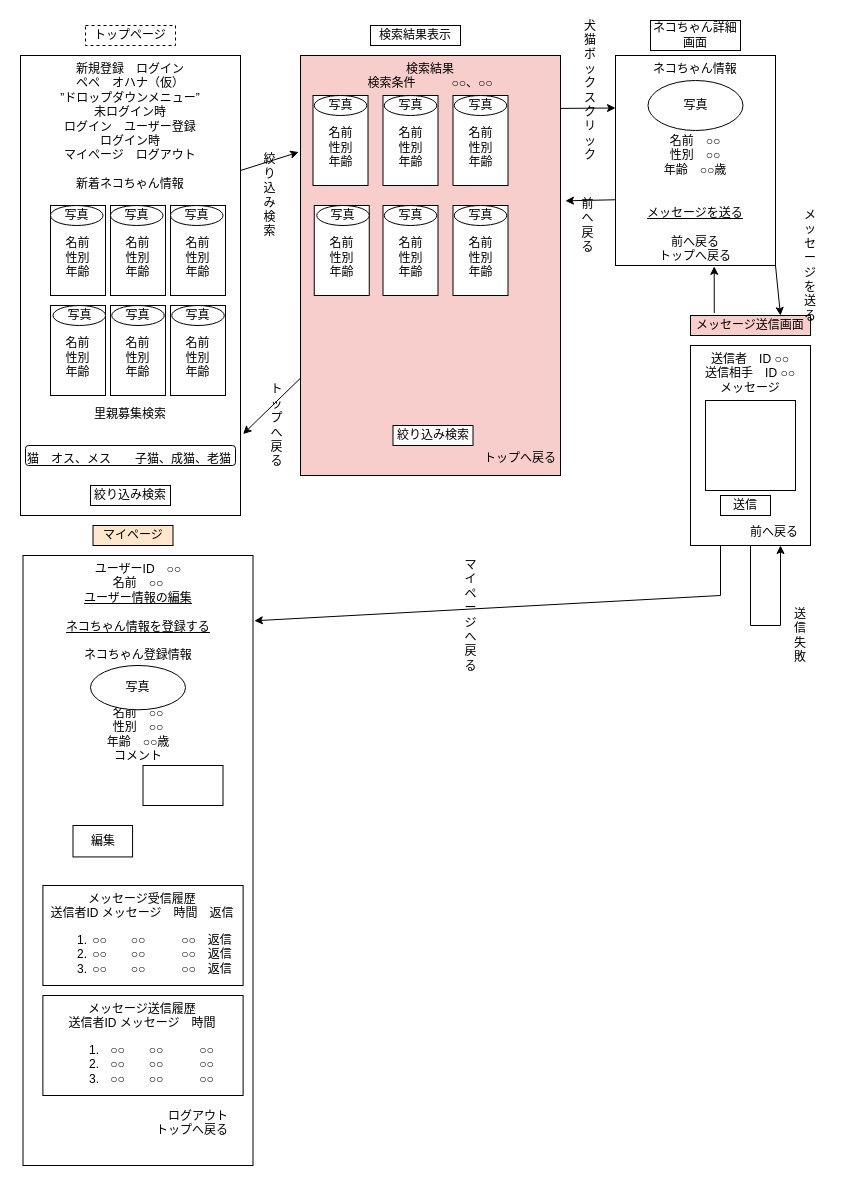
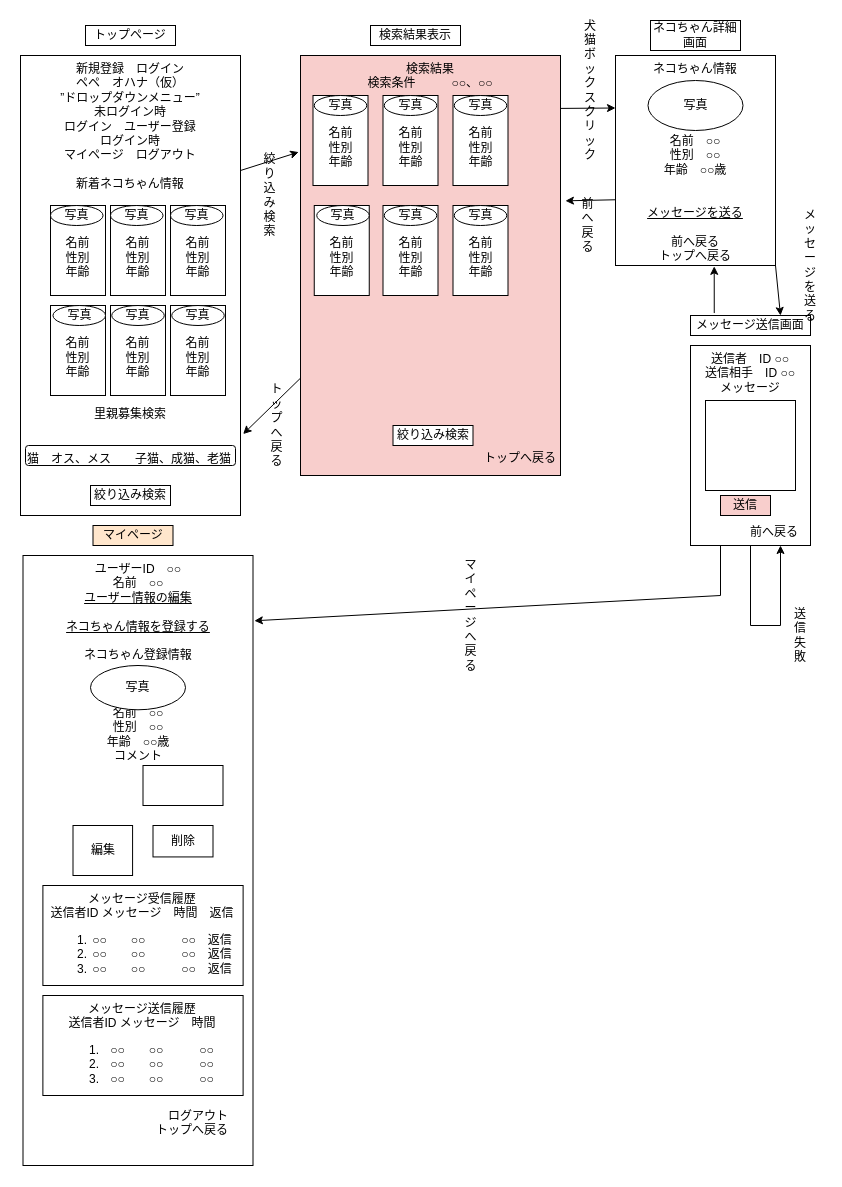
- <mxCell id="3" value="トップページ" style="rounded=0;whiteSpace=wrap;html=1;dashed=1;" parent="1" vertex="1"><mxGeometry x="85" y="25" width="90" height="20" as="geometry" /></mxCell>
+ <mxCell id="3" value="トップページ" style="rounded=0;whiteSpace=wrap;html=1;" parent="1" vertex="1"><mxGeometry x="85" y="25" width="90" height="20" as="geometry" /></mxCell>
- <mxCell id="55" value="メッセージ送信画面" style="rounded=0;whiteSpace=wrap;html=1;fillColor=#f8cecc;" parent="54" vertex="1"><mxGeometry width="120" height="20" as="geometry" /></mxCell>
+ <mxCell id="55" value="メッセージ送信画面" style="rounded=0;whiteSpace=wrap;html=1;" parent="54" vertex="1"><mxGeometry width="120" height="20" as="geometry" /></mxCell>
- <mxCell id="59" value="送信" style="rounded=0;whiteSpace=wrap;html=1;" parent="56" vertex="1"><mxGeometry x="30" y="150" width="50" height="20" as="geometry" /></mxCell>
+ <mxCell id="59" value="送信" style="rounded=0;whiteSpace=wrap;html=1;fillColor=#f8cecc;" parent="56" vertex="1"><mxGeometry x="30" y="150" width="50" height="20" as="geometry" /></mxCell>
- <mxCell id="75" value="編集" style="rounded=0;whiteSpace=wrap;html=1;" parent="71" vertex="1"><mxGeometry x="50" y="270.004" width="59.58" height="31.429" as="geometry" /></mxCell>
+ <mxCell id="75" value="編集" style="rounded=0;whiteSpace=wrap;html=1;" parent="71" vertex="1"><mxGeometry x="50" y="270.004" width="59.58" height="50" as="geometry" /></mxCell>
+ <mxCell id="76" value="削除" style="rounded=0;whiteSpace=wrap;html=1;" parent="71" vertex="1"><mxGeometry x="130" y="270.004" width="60" height="31.429" as="geometry" /></mxCell>
